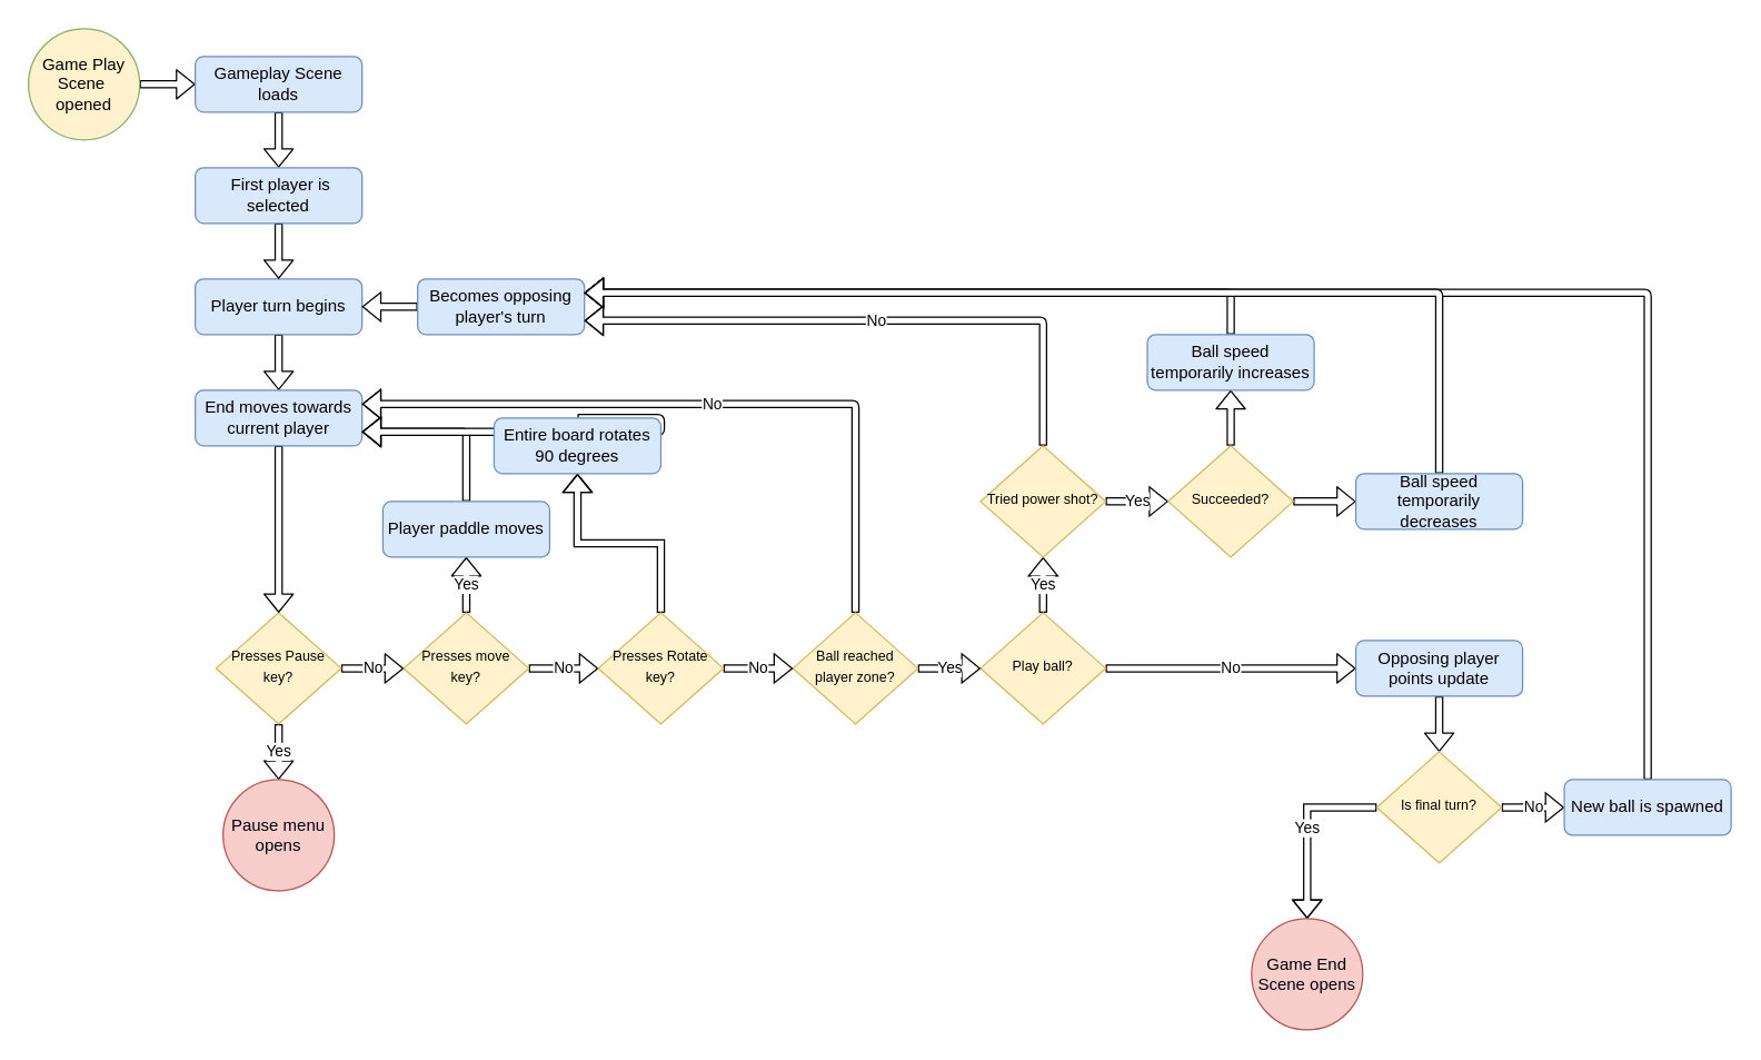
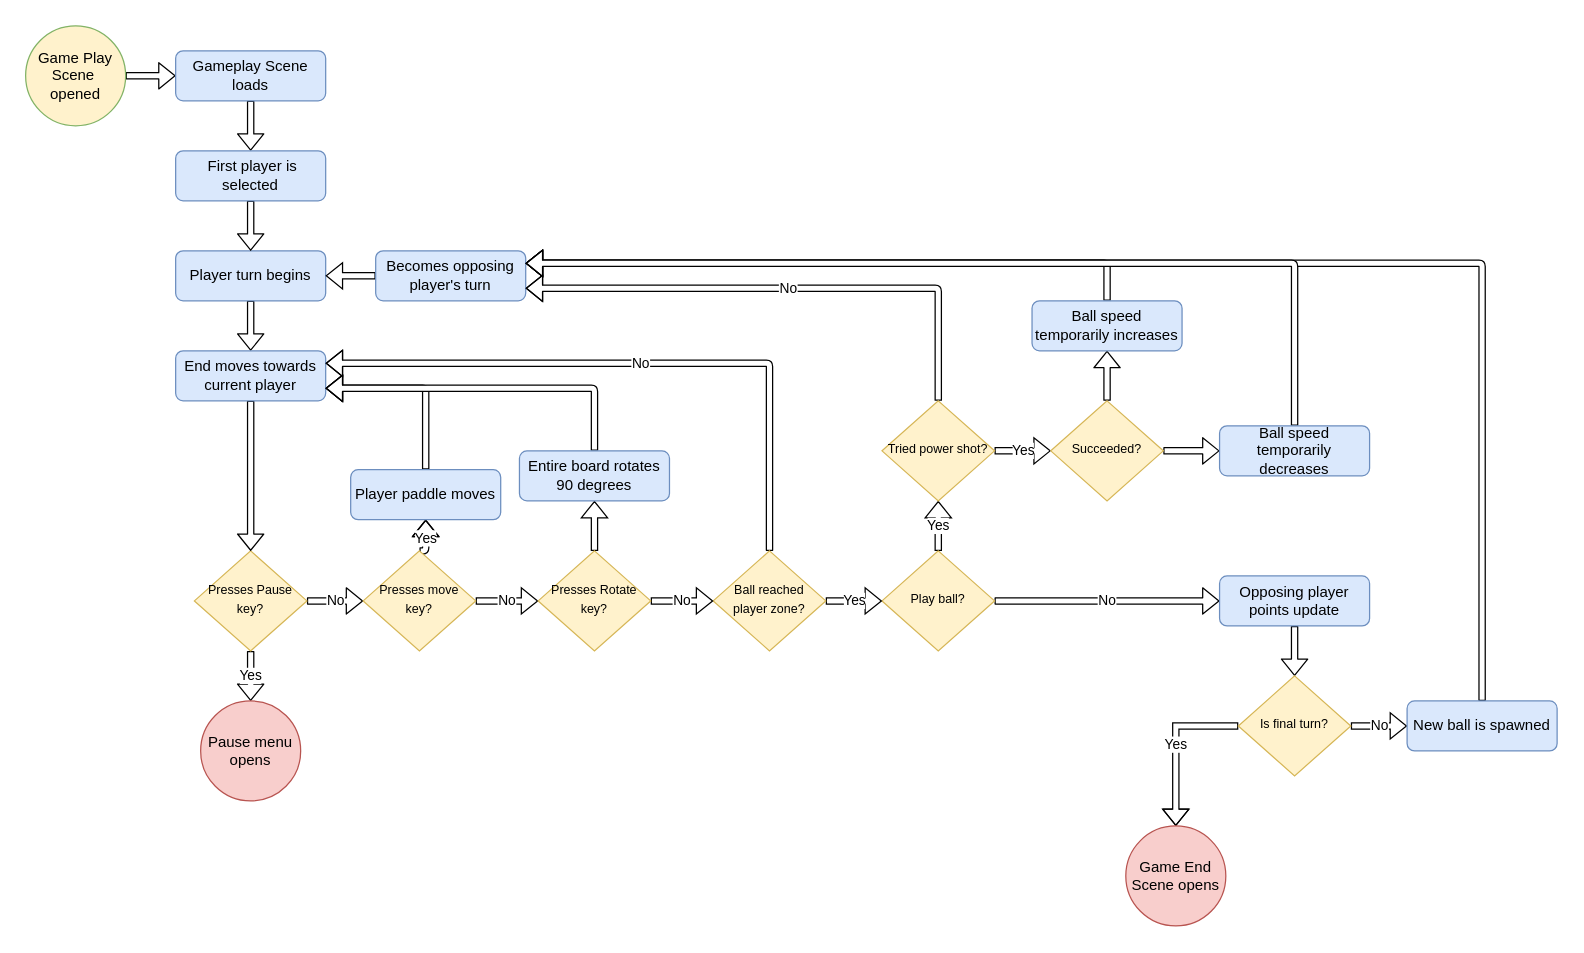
- <mxCell id="41" value="Entire board rotates 90 degrees" style="rounded=1;whiteSpace=wrap;html=1;fillColor=#dae8fc;strokeColor=#6c8ebf;" parent="1" vertex="1"><mxGeometry x="355" y="300" width="120" height="40" as="geometry" /></mxCell>
+ <mxCell id="41" value="Entire board rotates 90 degrees" style="rounded=1;whiteSpace=wrap;html=1;fillColor=#dae8fc;strokeColor=#6c8ebf;" parent="1" vertex="1"><mxGeometry x="415" y="360" width="120" height="40" as="geometry" /></mxCell>
- <mxCell id="39" value="Player paddle moves" style="rounded=1;whiteSpace=wrap;html=1;fillColor=#dae8fc;strokeColor=#6c8ebf;" parent="1" vertex="1"><mxGeometry x="275" y="360" width="120" height="40" as="geometry" /></mxCell>
+ <mxCell id="39" value="Player paddle moves" style="rounded=1;whiteSpace=wrap;html=1;fillColor=#dae8fc;strokeColor=#6c8ebf;" parent="1" vertex="1"><mxGeometry x="280" y="375" width="120" height="40" as="geometry" /></mxCell>
